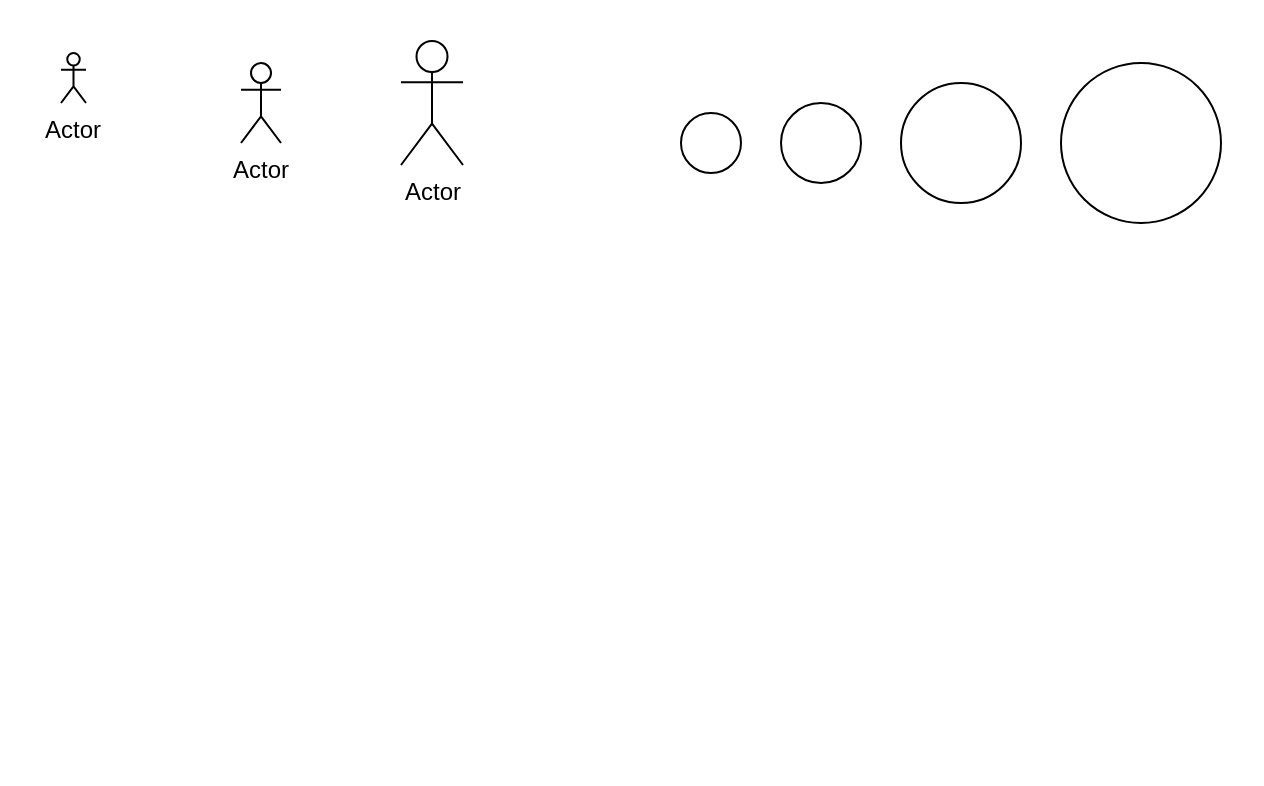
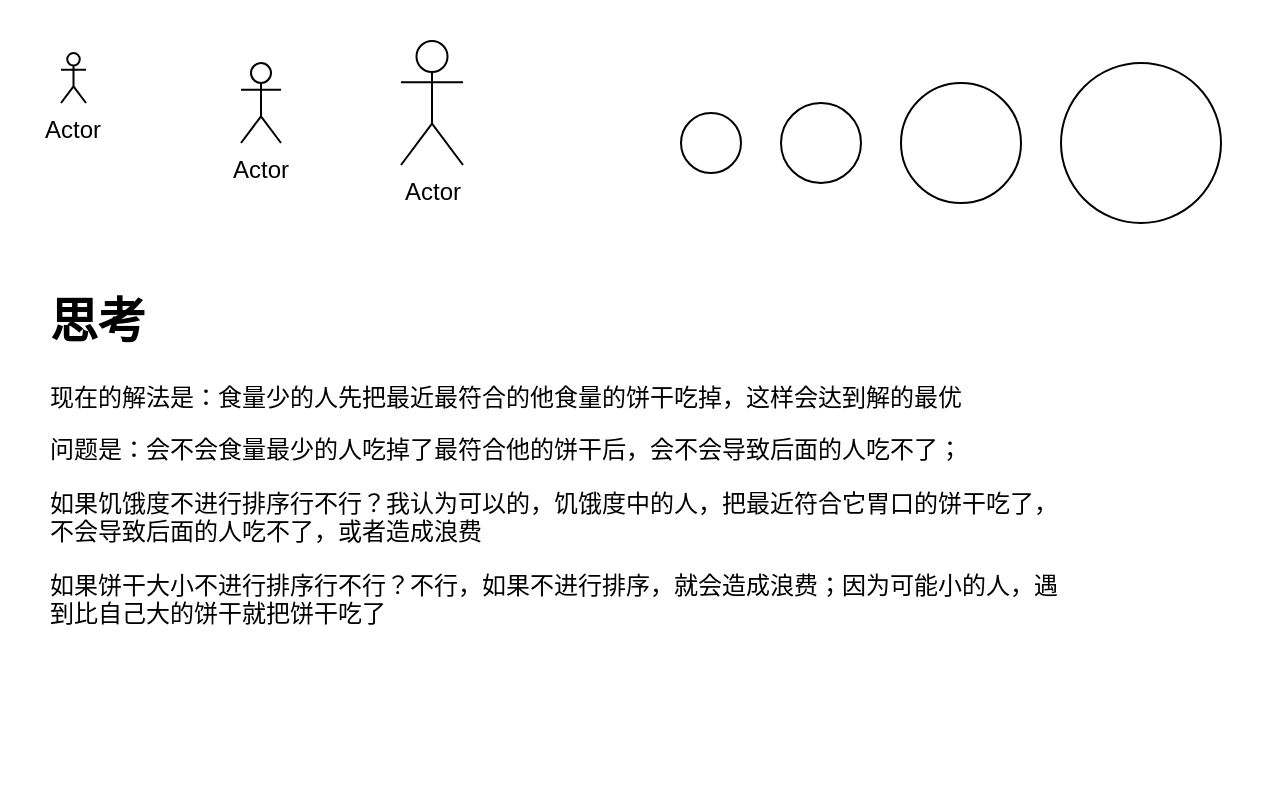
+ <mxCell id="9" value="&lt;h1&gt;思考&lt;/h1&gt;&lt;p&gt;现在的解法是：食量少的人先把最近最符合的他食量的饼干吃掉，这样会达到解的最优&lt;/p&gt;&lt;p&gt;问题是：会不会食量最少的人吃掉了最符合他的饼干后，会不会导致后面的人吃不了；&lt;/p&gt;&lt;p&gt;如果饥饿度不进行排序行不行？我认为可以的，饥饿度中的人，把最近符合它胃口的饼干吃了，不会导致后面的人吃不了，或者造成浪费&lt;/p&gt;&lt;p&gt;如果饼干大小不进行排序行不行？不行，如果不进行排序，就会造成浪费；因为可能小的人，遇到比自己大的饼干就把饼干吃了&lt;/p&gt;" style="text;html=1;strokeColor=none;fillColor=none;spacing=5;spacingTop=-20;whiteSpace=wrap;overflow=hidden;rounded=0;" vertex="1" parent="1"><mxGeometry x="20" y="141" width="520" height="230" as="geometry" /></mxCell>
